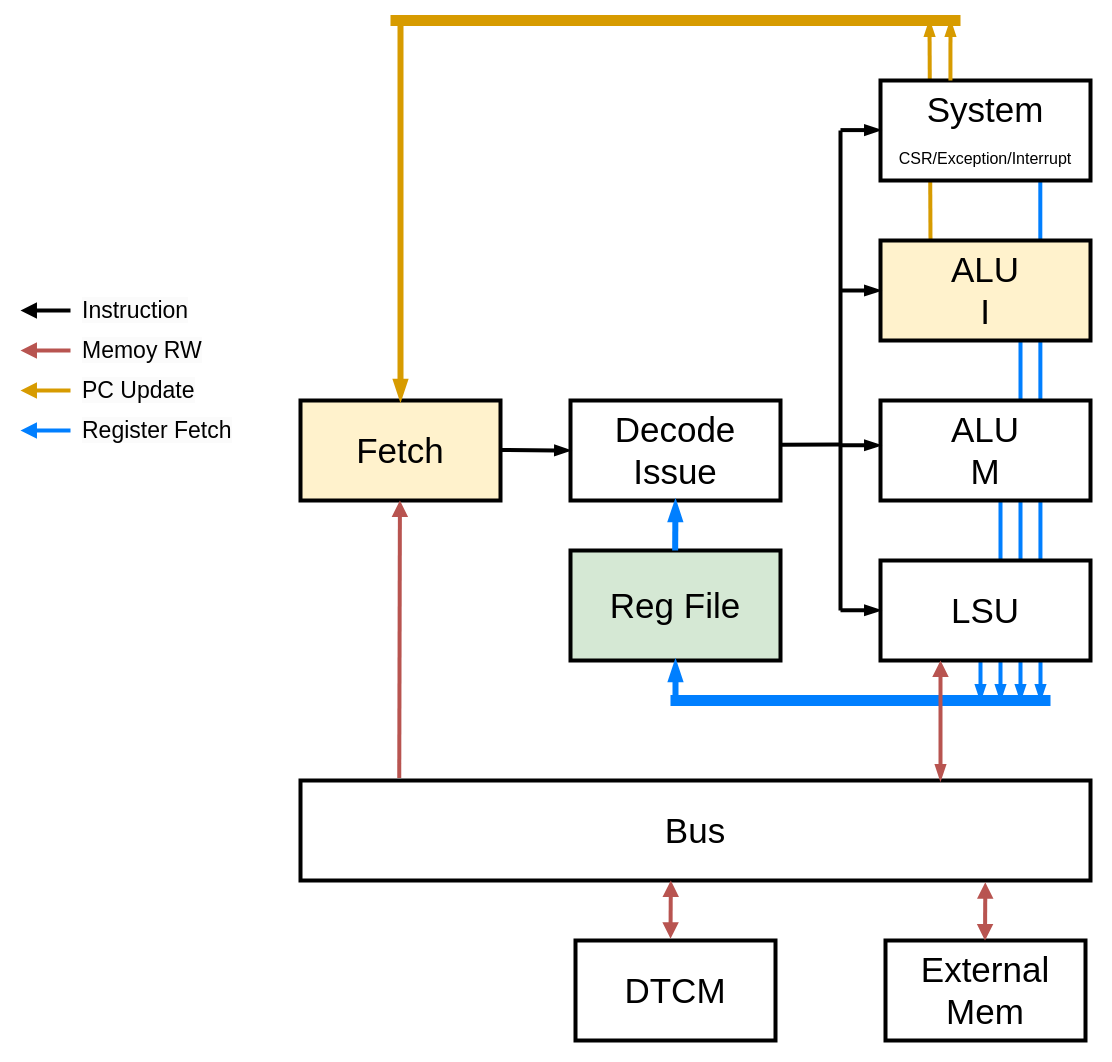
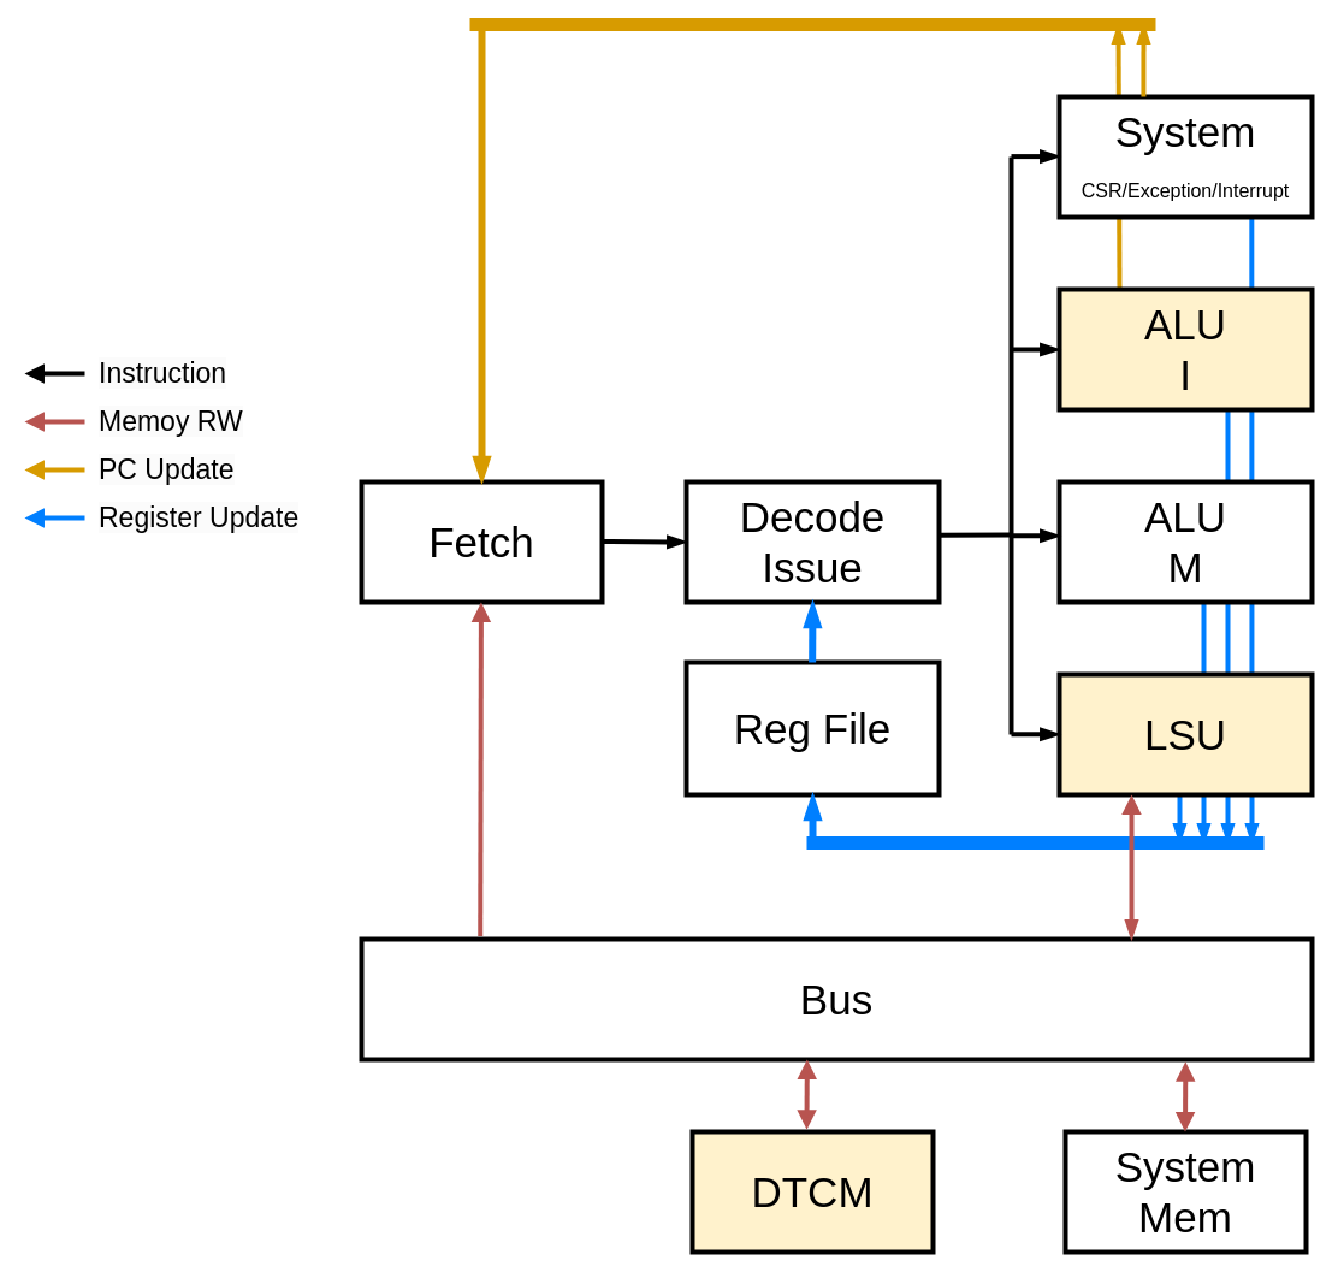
- <mxCell id="41" value="&lt;span style=&quot;color: rgb(0, 0, 0); font-family: Helvetica; font-size: 23px; font-style: normal; font-variant-ligatures: normal; font-variant-caps: normal; font-weight: 400; letter-spacing: normal; orphans: 2; text-indent: 0px; text-transform: none; widows: 2; word-spacing: 0px; -webkit-text-stroke-width: 0px; background-color: rgb(251, 251, 251); text-decoration-thickness: initial; text-decoration-style: initial; text-decoration-color: initial; float: none; display: inline !important;&quot;&gt;Register Fetch&lt;/span&gt;" style="text;whiteSpace=wrap;html=1;fontSize=23;align=left;" parent="1" vertex="1"><mxGeometry x="80" y="410" width="180" height="30" as="geometry" /></mxCell>
+ <mxCell id="41" value="&lt;span style=&quot;color: rgb(0, 0, 0); font-family: Helvetica; font-size: 23px; font-style: normal; font-variant-ligatures: normal; font-variant-caps: normal; font-weight: 400; letter-spacing: normal; orphans: 2; text-indent: 0px; text-transform: none; widows: 2; word-spacing: 0px; -webkit-text-stroke-width: 0px; background-color: rgb(251, 251, 251); text-decoration-thickness: initial; text-decoration-style: initial; text-decoration-color: initial; float: none; display: inline !important;&quot;&gt;Register Update&lt;/span&gt;" style="text;whiteSpace=wrap;html=1;fontSize=23;align=left;" parent="1" vertex="1"><mxGeometry x="80" y="410" width="180" height="30" as="geometry" /></mxCell>
- <mxCell id="7" value="Fetch" style="rounded=0;whiteSpace=wrap;html=1;fontSize=35;strokeWidth=4;fillColor=#fff2cc;" parent="1" vertex="1"><mxGeometry x="300" y="400" width="200" height="100" as="geometry" /></mxCell>
+ <mxCell id="7" value="Fetch" style="rounded=0;whiteSpace=wrap;html=1;fontSize=35;strokeWidth=4;" parent="1" vertex="1"><mxGeometry x="300" y="400" width="200" height="100" as="geometry" /></mxCell>
- <mxCell id="10" value="Reg File" style="rounded=0;whiteSpace=wrap;html=1;fontSize=35;strokeWidth=4;fillColor=#d5e8d4;" parent="1" vertex="1"><mxGeometry x="570" y="550" width="210" height="110" as="geometry" /></mxCell>
+ <mxCell id="10" value="Reg File" style="rounded=0;whiteSpace=wrap;html=1;fontSize=35;strokeWidth=4;" parent="1" vertex="1"><mxGeometry x="570" y="550" width="210" height="110" as="geometry" /></mxCell>
- <mxCell id="11" value="LSU" style="rounded=0;whiteSpace=wrap;html=1;fontSize=35;strokeWidth=4;" parent="1" vertex="1"><mxGeometry x="880" y="560" width="210" height="100" as="geometry" /></mxCell>
+ <mxCell id="11" value="LSU" style="rounded=0;whiteSpace=wrap;html=1;fontSize=35;strokeWidth=4;fillColor=#fff2cc;" parent="1" vertex="1"><mxGeometry x="880" y="560" width="210" height="100" as="geometry" /></mxCell>
- <mxCell id="29" value="DTCM" style="rounded=0;whiteSpace=wrap;html=1;fontSize=35;strokeWidth=4;" parent="1" vertex="1"><mxGeometry x="575" y="940" width="200" height="100" as="geometry" /></mxCell>
+ <mxCell id="29" value="DTCM" style="rounded=0;whiteSpace=wrap;html=1;fontSize=35;strokeWidth=4;fillColor=#fff2cc;" parent="1" vertex="1"><mxGeometry x="575" y="940" width="200" height="100" as="geometry" /></mxCell>
- <mxCell id="30" value="External Mem" style="rounded=0;whiteSpace=wrap;html=1;fontSize=35;strokeWidth=4;" parent="1" vertex="1"><mxGeometry x="885" y="940" width="200" height="100" as="geometry" /></mxCell>
+ <mxCell id="30" value="System Mem" style="rounded=0;whiteSpace=wrap;html=1;fontSize=35;strokeWidth=4;" parent="1" vertex="1"><mxGeometry x="885" y="940" width="200" height="100" as="geometry" /></mxCell>
